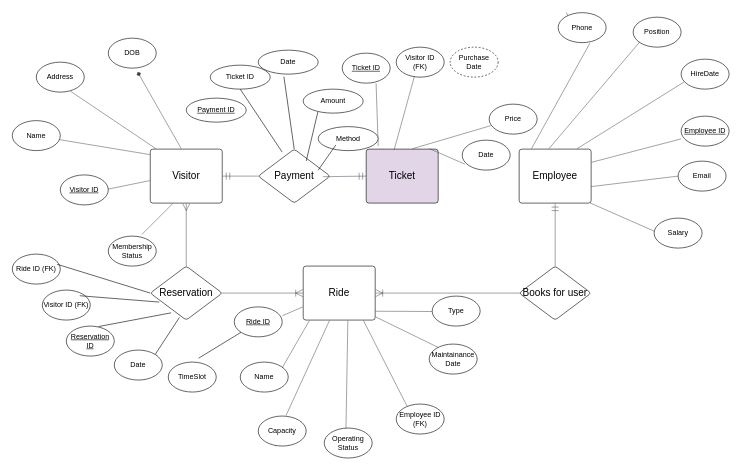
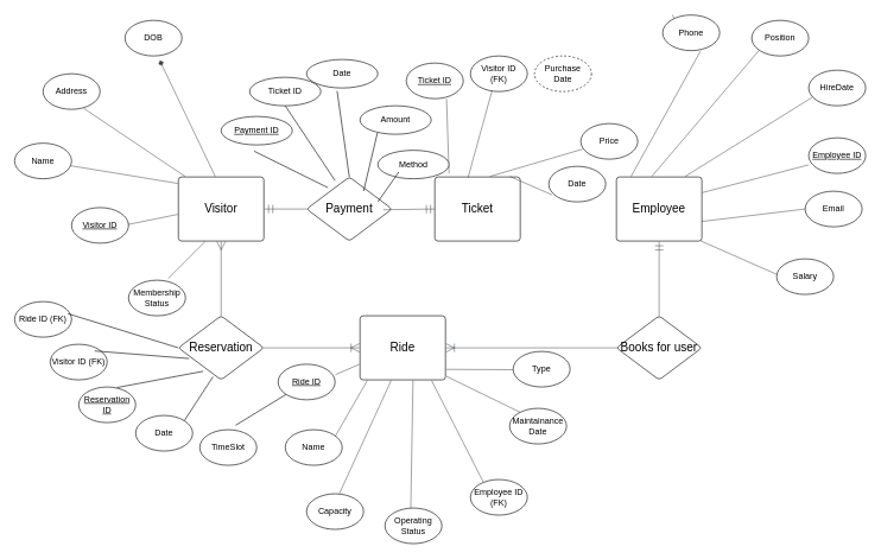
- <mxCell id="39" value="DOB" style="ellipse;whiteSpace=wrap;html=1;" parent="1" vertex="1"><mxGeometry x="180" y="63" width="80" height="50" as="geometry" /></mxCell>
+ <mxCell id="39" value="DOB" style="ellipse;whiteSpace=wrap;html=1;" parent="1" vertex="1"><mxGeometry x="175" y="28" width="80" height="50" as="geometry" /></mxCell>
+ <mxCell id="76" value="" style="endArrow=none;html=1;rounded=0;exitX=0.25;exitY=0.167;exitDx=0;exitDy=0;exitPerimeter=0;entryX=0.461;entryY=1.217;entryDx=0;entryDy=0;entryPerimeter=0;" parent="1" source="10" target="75" edge="1"><mxGeometry width="50" height="50" relative="1" as="geometry"><mxPoint x="530" y="213" as="sourcePoint" /><mxPoint x="580" y="163" as="targetPoint" /></mxGeometry></mxCell>
- <mxCell id="8" value="Ticket" style="html=1;overflow=block;blockSpacing=1;whiteSpace=wrap;fontSize=16.7;spacing=9;rounded=1;absoluteArcSize=1;arcSize=9;strokeWidth=NaN;lucidId=ov_rcAP~.GM6;fillColor=#e1d5e7;" parent="1" vertex="1"><mxGeometry x="610" y="248" width="120" height="90" as="geometry" /></mxCell>
+ <mxCell id="8" value="Ticket" style="html=1;overflow=block;blockSpacing=1;whiteSpace=wrap;fontSize=16.7;spacing=9;rounded=1;absoluteArcSize=1;arcSize=9;strokeWidth=NaN;lucidId=ov_rcAP~.GM6;" parent="1" vertex="1"><mxGeometry x="610" y="248" width="120" height="90" as="geometry" /></mxCell>
